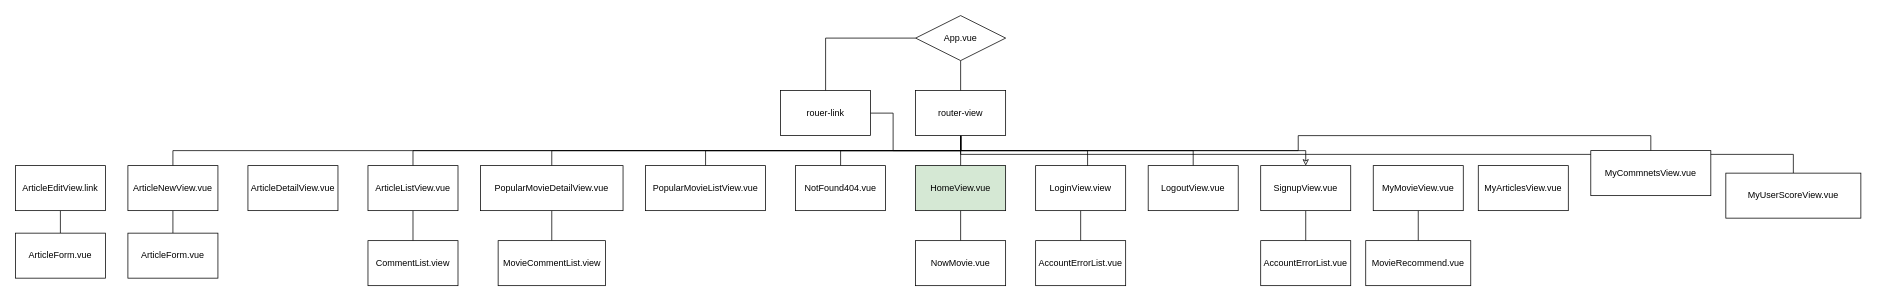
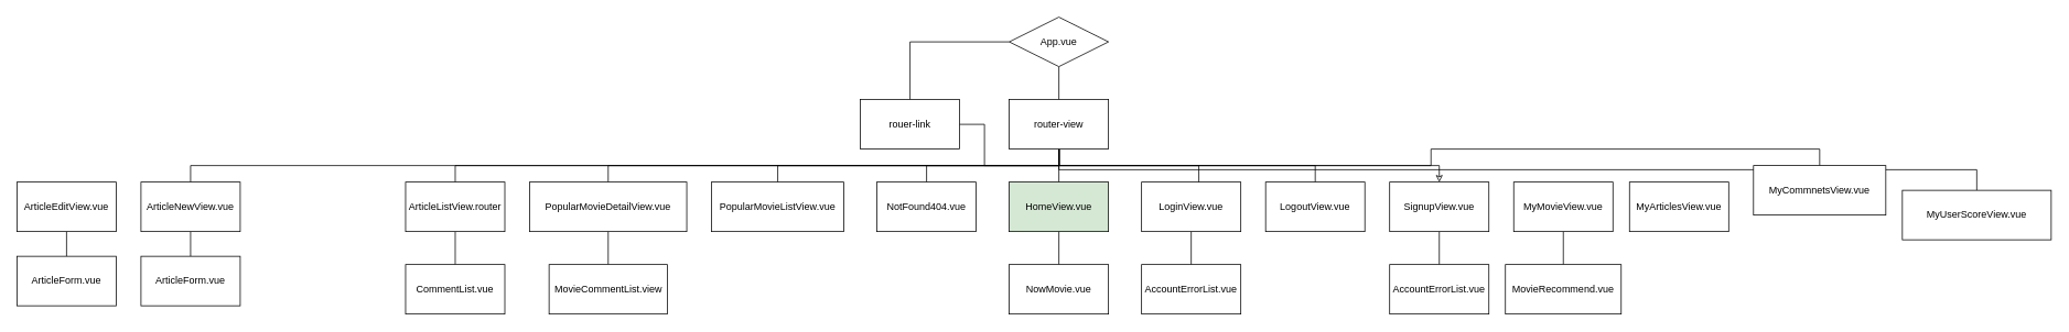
- <mxCell id="21" value="ArticleEditView.link" style="rounded=0;whiteSpace=wrap;html=1;" vertex="1" parent="1"><mxGeometry x="20" y="220" width="120" height="60" as="geometry" /></mxCell>
+ <mxCell id="21" value="ArticleEditView.vue" style="rounded=0;whiteSpace=wrap;html=1;" vertex="1" parent="1"><mxGeometry x="20" y="220" width="120" height="60" as="geometry" /></mxCell>
- <mxCell id="19" value="ArticleDetailView.vue" style="rounded=0;whiteSpace=wrap;html=1;" vertex="1" parent="1"><mxGeometry x="330" y="220" width="120" height="60" as="geometry" /></mxCell>
- <mxCell id="23" value="ArticleListView.vue" style="rounded=0;whiteSpace=wrap;html=1;" vertex="1" parent="1"><mxGeometry x="490" y="220" width="120" height="60" as="geometry" /></mxCell>
+ <mxCell id="23" value="ArticleListView.router" style="rounded=0;whiteSpace=wrap;html=1;" vertex="1" parent="1"><mxGeometry x="490" y="220" width="120" height="60" as="geometry" /></mxCell>
- <mxCell id="29" value="LoginView.view" style="rounded=0;whiteSpace=wrap;html=1;" vertex="1" parent="1"><mxGeometry x="1380" y="220" width="120" height="60" as="geometry" /></mxCell>
+ <mxCell id="29" value="LoginView.vue" style="rounded=0;whiteSpace=wrap;html=1;" vertex="1" parent="1"><mxGeometry x="1380" y="220" width="120" height="60" as="geometry" /></mxCell>
- <mxCell id="42" value="CommentList.view" style="rounded=0;whiteSpace=wrap;html=1;" vertex="1" parent="1"><mxGeometry x="490" y="320" width="120" height="60" as="geometry" /></mxCell>
+ <mxCell id="42" value="CommentList.vue" style="rounded=0;whiteSpace=wrap;html=1;" vertex="1" parent="1"><mxGeometry x="490" y="320" width="120" height="60" as="geometry" /></mxCell>
